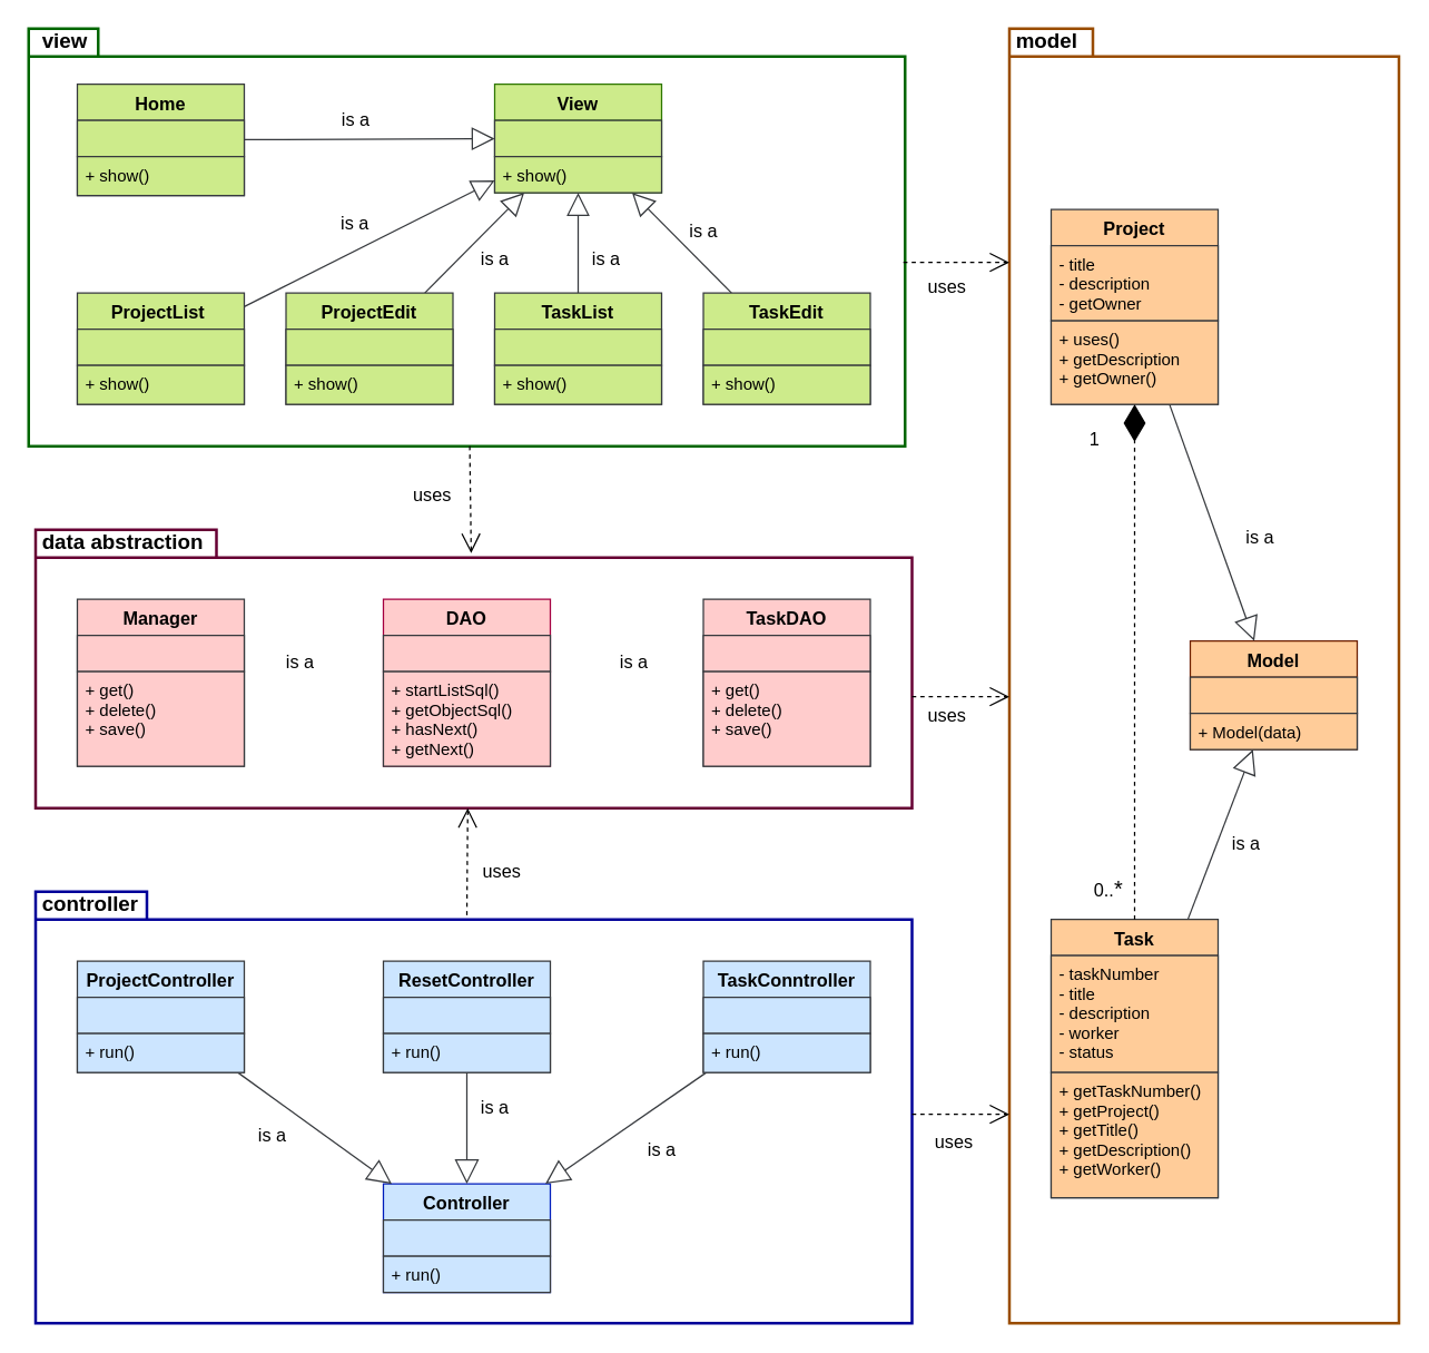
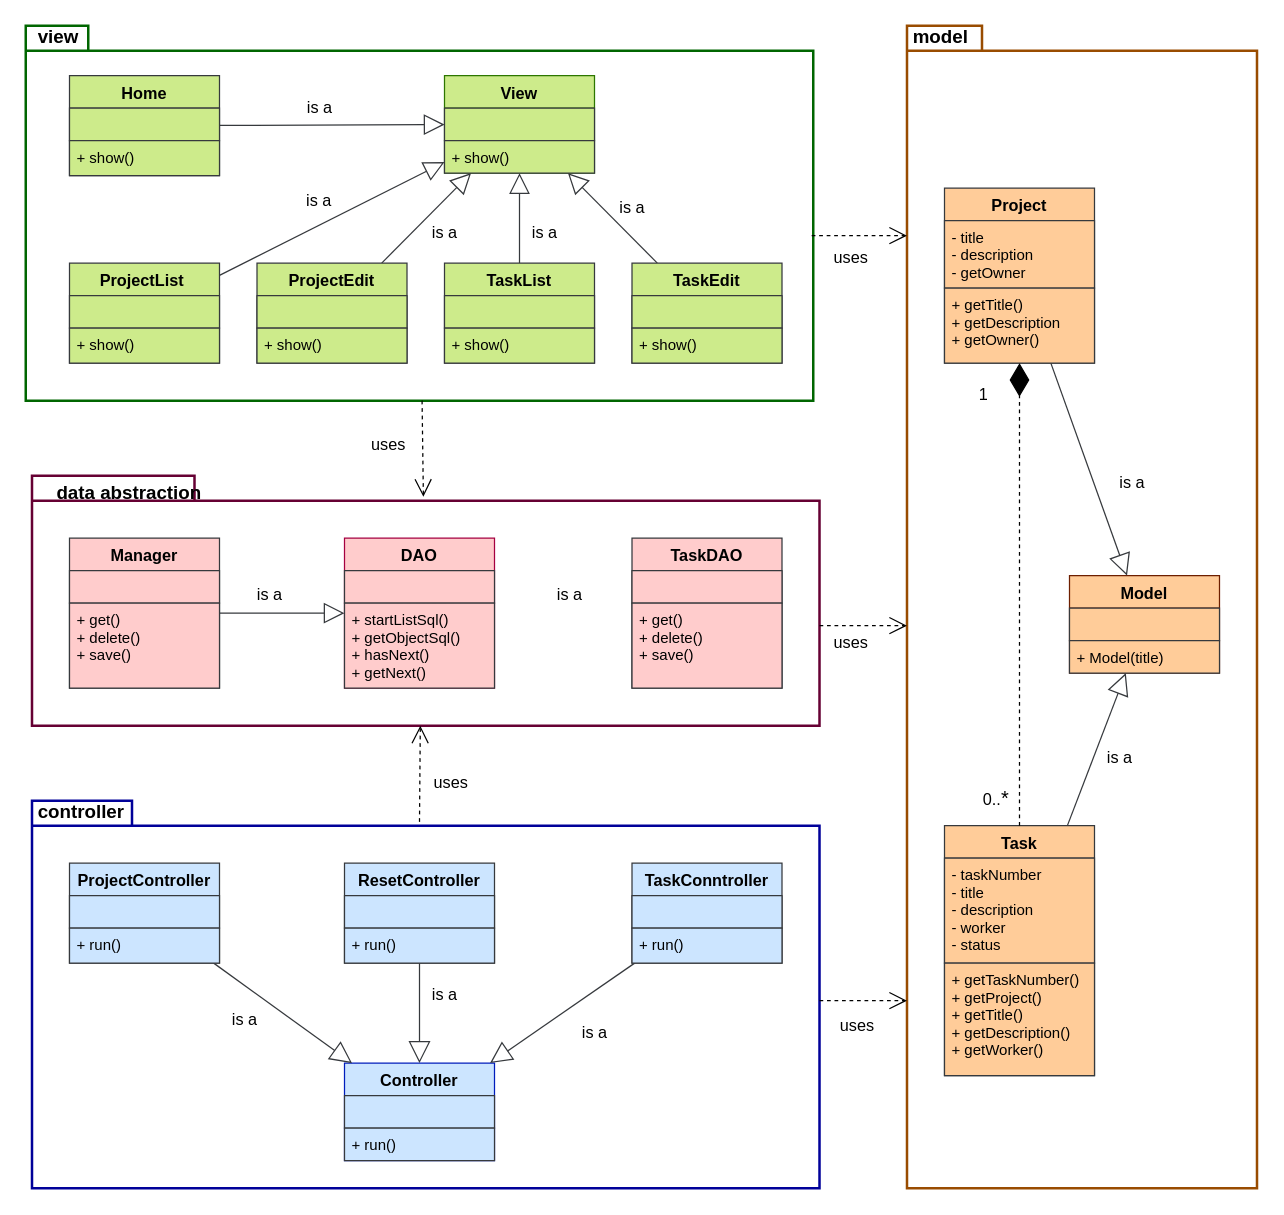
- <mxCell id="43" value="+ uses()&#10;+ getDescription&#10;+ getOwner()" style="text;align=left;verticalAlign=top;spacingLeft=4;spacingRight=4;overflow=hidden;rotatable=0;points=[[0,0.5],[1,0.5]];portConstraint=eastwest;fillColor=#ffcc99;strokeColor=#36393d;strokeWidth=1;" parent="41" vertex="1"><mxGeometry y="80" width="120" height="60" as="geometry" /></mxCell>
+ <mxCell id="43" value="+ getTitle()&#10;+ getDescription&#10;+ getOwner()" style="text;align=left;verticalAlign=top;spacingLeft=4;spacingRight=4;overflow=hidden;rotatable=0;points=[[0,0.5],[1,0.5]];portConstraint=eastwest;fillColor=#ffcc99;strokeColor=#36393d;strokeWidth=1;" parent="41" vertex="1"><mxGeometry y="80" width="120" height="60" as="geometry" /></mxCell>
- <mxCell id="66" value="&lt;h1 style=&quot;font-size: 15px;&quot;&gt;data abstraction&lt;/h1&gt;" style="text;html=1;strokeColor=none;fillColor=none;spacing=5;spacingTop=-20;whiteSpace=wrap;overflow=hidden;rounded=0;fontSize=15;" parent="1" vertex="1"><mxGeometry x="25" y="380" width="130" height="20" as="geometry" /></mxCell>
+ <mxCell id="66" value="&lt;h1 style=&quot;font-size: 15px;&quot;&gt;data abstraction&lt;/h1&gt;" style="text;html=1;strokeColor=none;fillColor=none;spacing=5;spacingTop=-20;whiteSpace=wrap;overflow=hidden;rounded=0;fontSize=15;" parent="1" vertex="1"><mxGeometry x="40" y="385" width="130" height="20" as="geometry" /></mxCell>
+ <mxCell id="29" value="" style="endArrow=block;endSize=14;endFill=0;shadow=0;strokeWidth=1;rounded=0;elbow=vertical;fillColor=#ffcccc;strokeColor=#36393d;" parent="1" source="30" target="89" edge="1"><mxGeometry width="160" relative="1" as="geometry"><mxPoint x="205" y="670" as="sourcePoint" /><mxPoint x="105" y="581" as="targetPoint" /></mxGeometry></mxCell>
- <mxCell id="38" value="+ Model(data)" style="text;align=left;verticalAlign=top;spacingLeft=4;spacingRight=4;overflow=hidden;rotatable=0;points=[[0,0.5],[1,0.5]];portConstraint=eastwest;fillColor=#ffcc99;strokeColor=#36393d;strokeWidth=1;" parent="36" vertex="1"><mxGeometry y="52" width="120" height="26" as="geometry" /></mxCell>
+ <mxCell id="38" value="+ Model(title)" style="text;align=left;verticalAlign=top;spacingLeft=4;spacingRight=4;overflow=hidden;rotatable=0;points=[[0,0.5],[1,0.5]];portConstraint=eastwest;fillColor=#ffcc99;strokeColor=#36393d;strokeWidth=1;" parent="36" vertex="1"><mxGeometry y="52" width="120" height="26" as="geometry" /></mxCell>
